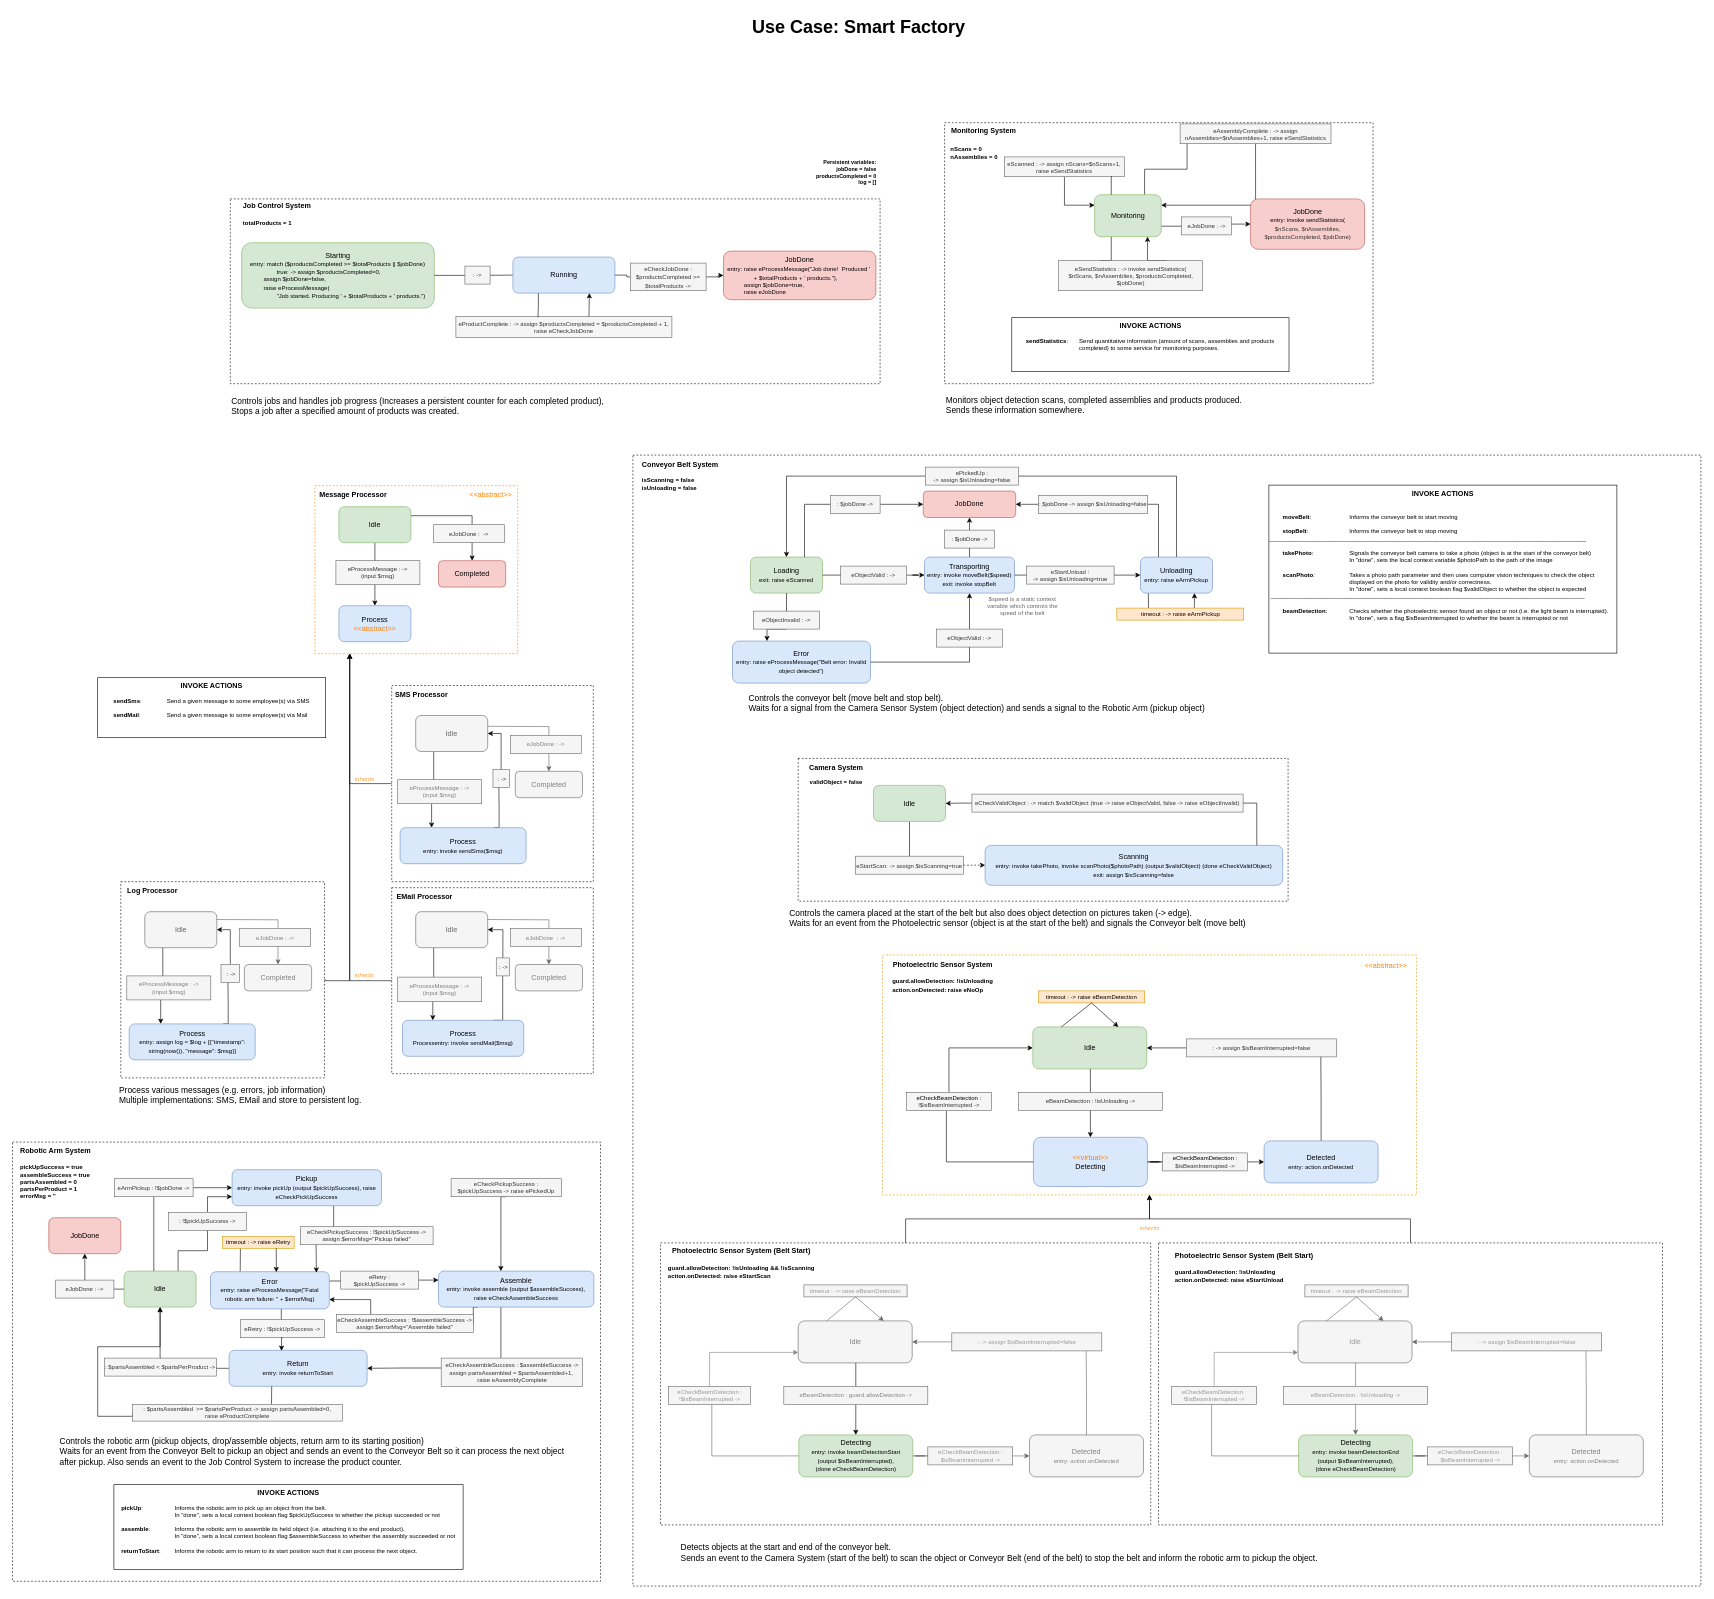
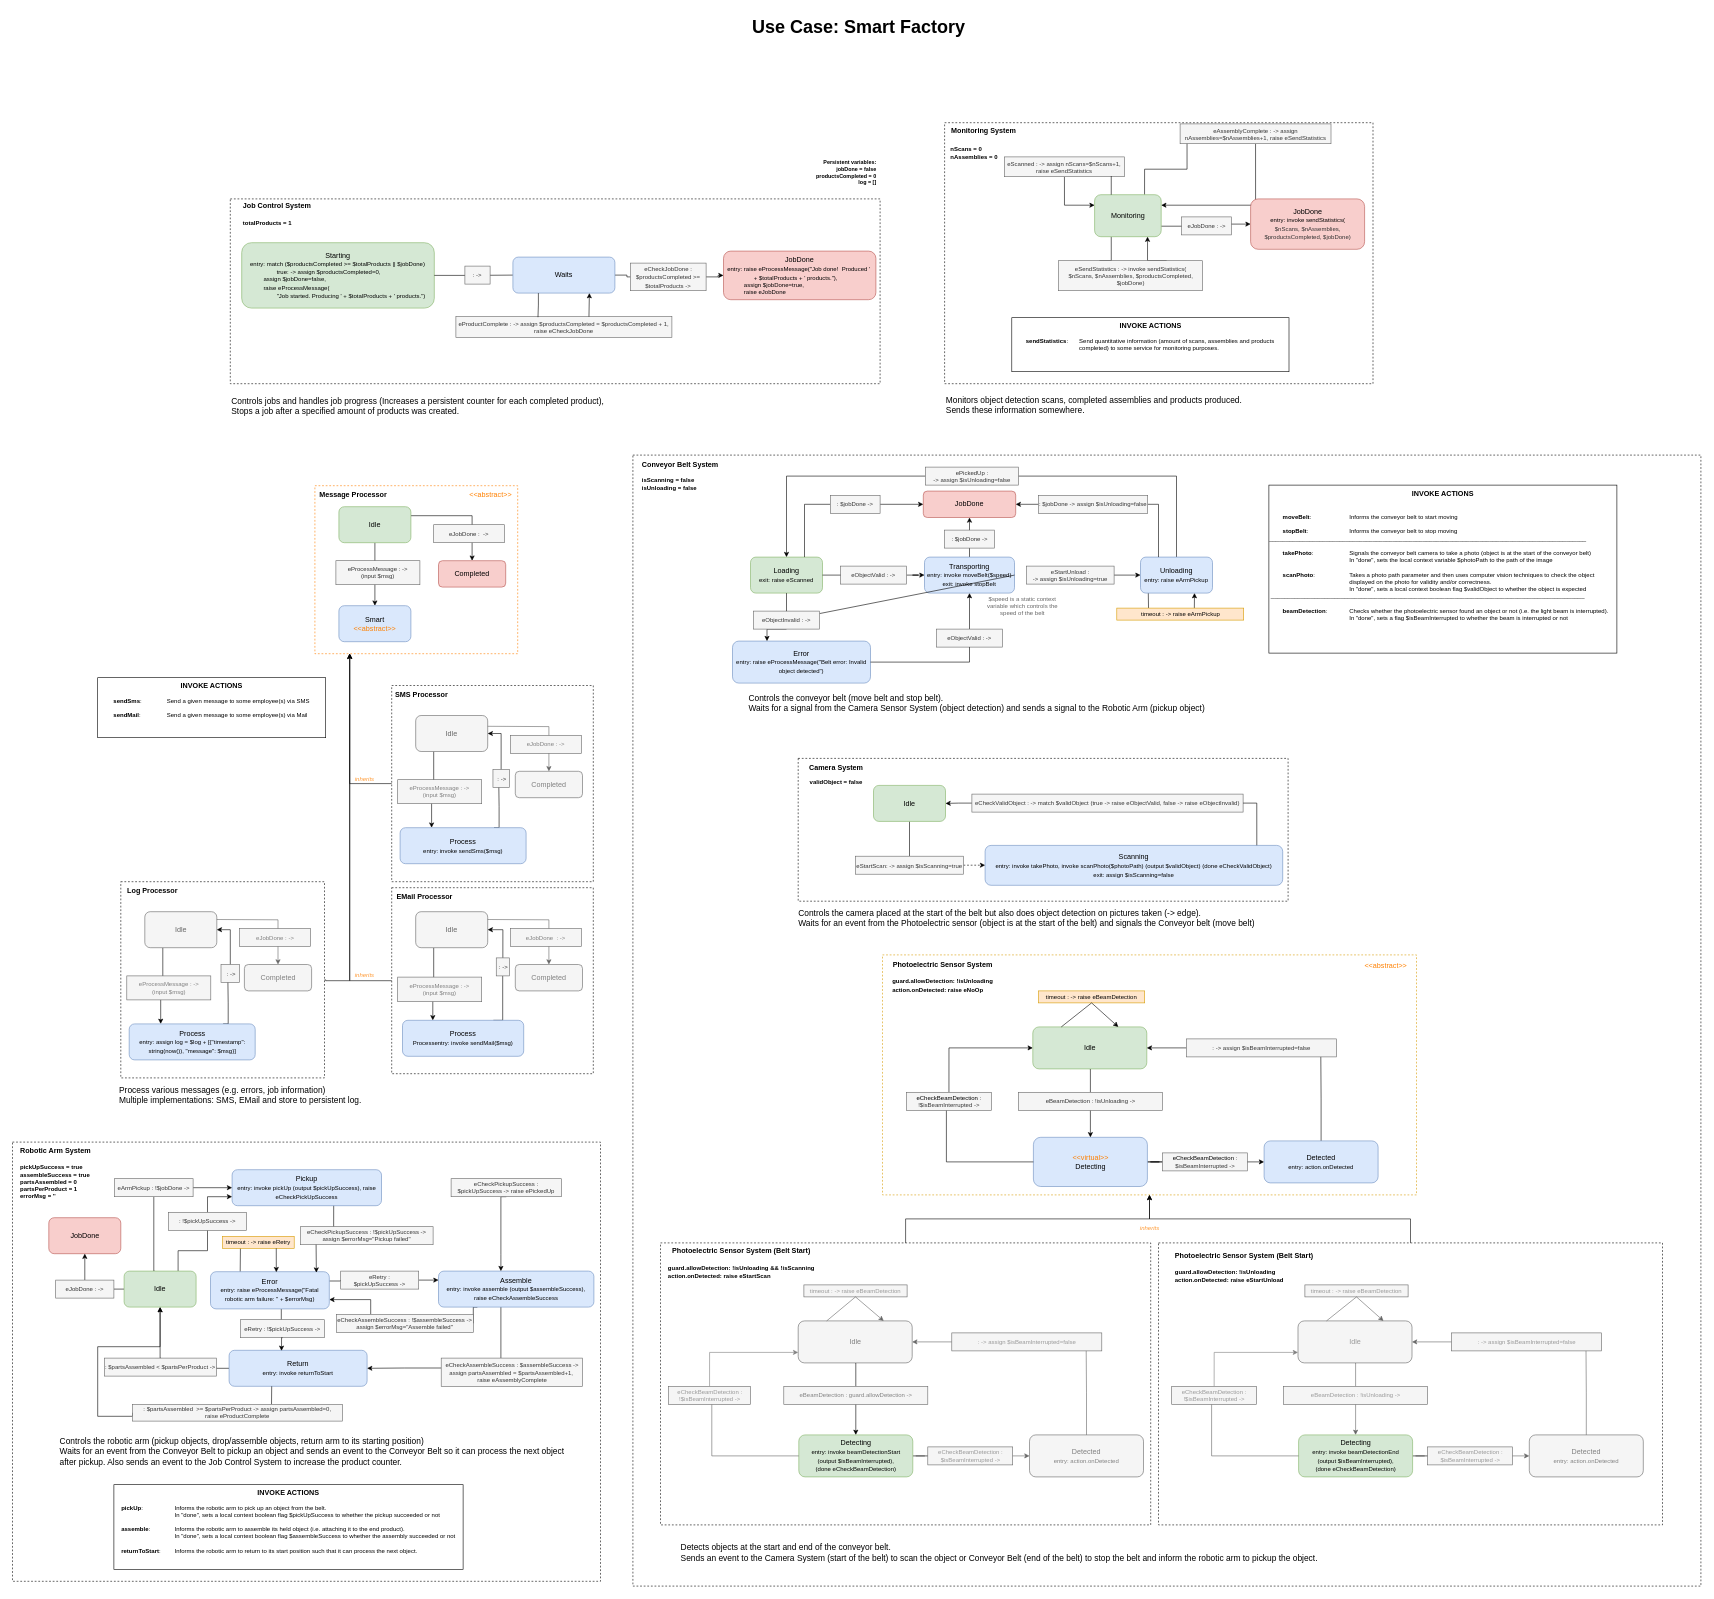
- <mxCell id="211" value="&lt;font style=&quot;&quot;&gt;&lt;font style=&quot;font-size: 12px;&quot;&gt;Running&lt;/font&gt;&lt;br&gt;&lt;/font&gt;" style="rounded=1;whiteSpace=wrap;html=1;fillColor=#dae8fc;strokeColor=#6c8ebf;" parent="1" vertex="1"><mxGeometry x="854" y="428" width="170" height="60" as="geometry" /></mxCell>
+ <mxCell id="211" value="&lt;font style=&quot;&quot;&gt;&lt;font style=&quot;font-size: 12px;&quot;&gt;Waits&lt;/font&gt;&lt;br&gt;&lt;/font&gt;" style="rounded=1;whiteSpace=wrap;html=1;fillColor=#dae8fc;strokeColor=#6c8ebf;" parent="1" vertex="1"><mxGeometry x="854" y="428" width="170" height="60" as="geometry" /></mxCell>
- <mxCell id="26" value="" style="endArrow=none;html=1;rounded=0;entryX=0;entryY=0.5;entryDx=0;entryDy=0;exitX=1;exitY=0.5;exitDx=0;exitDy=0;" parent="1" source="16" target="24" edge="1"><mxGeometry width="50" height="50" relative="1" as="geometry"><mxPoint x="1560" y="1038" as="sourcePoint" /><mxPoint x="1610" y="988" as="targetPoint" /></mxGeometry></mxCell>
+ <mxCell id="26" value="" style="endArrow=none;html=1;rounded=0;exitX=1;exitY=0.5;exitDx=0;exitDy=0;" parent="1" source="16" target="29" edge="1"><mxGeometry width="50" height="50" relative="1" as="geometry"><mxPoint x="1560" y="1038" as="sourcePoint" /><mxPoint x="1610" y="988" as="targetPoint" /></mxGeometry></mxCell>
- <mxCell id="111" value="Process&lt;br&gt;&lt;font color=&quot;#ff8000&quot;&gt;&amp;lt;&amp;lt;abstract&amp;gt;&amp;gt;&lt;/font&gt;" style="rounded=1;whiteSpace=wrap;html=1;fillColor=#dae8fc;strokeColor=#6c8ebf;" parent="1" vertex="1"><mxGeometry x="564" y="1009" width="120" height="60" as="geometry" /></mxCell>
+ <mxCell id="111" value="Smart&lt;br&gt;&lt;font color=&quot;#ff8000&quot;&gt;&amp;lt;&amp;lt;abstract&amp;gt;&amp;gt;&lt;/font&gt;" style="rounded=1;whiteSpace=wrap;html=1;fillColor=#dae8fc;strokeColor=#6c8ebf;" parent="1" vertex="1"><mxGeometry x="564" y="1009" width="120" height="60" as="geometry" /></mxCell>
- <mxCell id="239" value="Controls the camera placed at the start of the belt but also does object detection on pictures taken (-&amp;gt; edge).&lt;div style=&quot;font-size: 14px;&quot;&gt;Waits for an event from the Photoelectric sensor (object is at the start of the belt) and signals the Conveyor belt (move belt)&lt;/div&gt;" style="text;html=1;align=left;verticalAlign=middle;whiteSpace=wrap;rounded=0;fontSize=14;" parent="1" vertex="1"><mxGeometry x="1313" y="1515" width="781" height="30" as="geometry" /></mxCell>
+ <mxCell id="239" value="Controls the camera placed at the start of the belt but also does object detection on pictures taken (-&amp;gt; edge).&lt;div style=&quot;font-size: 14px;&quot;&gt;Waits for an event from the Photoelectric sensor (object is at the start of the belt) and signals the Conveyor belt (move belt)&lt;/div&gt;" style="text;html=1;align=left;verticalAlign=middle;whiteSpace=wrap;rounded=0;fontSize=14;" parent="1" vertex="1"><mxGeometry x="1328" y="1515" width="781" height="30" as="geometry" /></mxCell>
